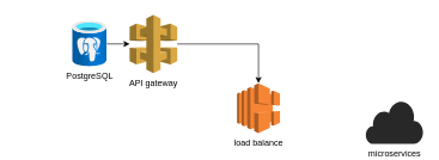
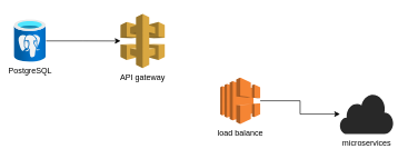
- <mxCell id="3" value="PostgreSQL " style="image;aspect=fixed;html=1;points=[];align=center;fontSize=12;image=img/lib/azure2/databases/Azure_Database_PostgreSQL_Server.svg;" vertex="1" parent="1"><mxGeometry x="100" y="29" width="48" height="64" as="geometry" /></mxCell>
+ <mxCell id="3" value="PostgreSQL " style="image;aspect=fixed;html=1;points=[];align=center;fontSize=12;image=img/lib/azure2/databases/Azure_Database_PostgreSQL_Server.svg;" vertex="1" parent="1"><mxGeometry x="20" y="29" width="48" height="64" as="geometry" /></mxCell>
- <mxCell id="4" value="" style="edgeStyle=orthogonalEdgeStyle;rounded=0;orthogonalLoop=1;jettySize=auto;html=1;" edge="1" parent="1" source="7" target="5"><mxGeometry relative="1" as="geometry"><mxPoint x="78" y="64" as="sourcePoint" /><mxPoint x="370" y="66" as="targetPoint" /></mxGeometry></mxCell>
+ <mxCell id="2" style="edgeStyle=orthogonalEdgeStyle;rounded=0;orthogonalLoop=1;jettySize=auto;html=1;" edge="1" parent="1" source="5" target="8"><mxGeometry relative="1" as="geometry" /></mxCell>
